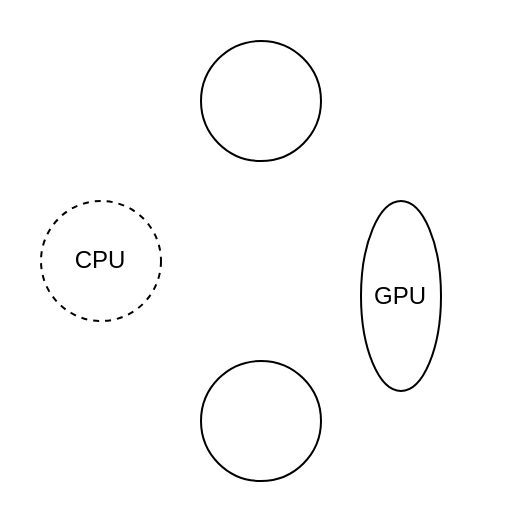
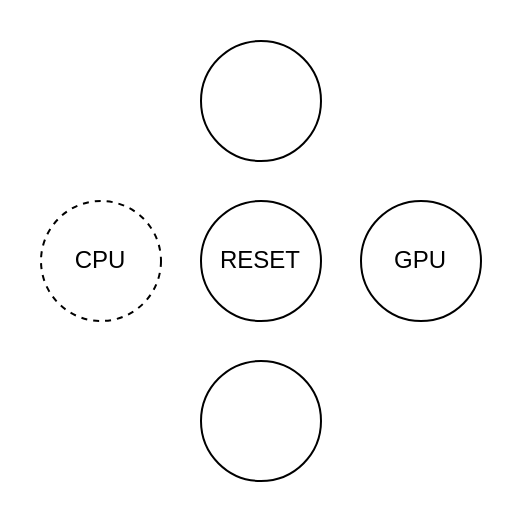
+ <mxCell id="4" value="RESET" style="ellipse;whiteSpace=wrap;html=1;aspect=fixed;" vertex="1" parent="1"><mxGeometry x="100" y="100" width="60" height="60" as="geometry" /></mxCell>
- <mxCell id="6" value="GPU" style="ellipse;whiteSpace=wrap;html=1;aspect=fixed;" vertex="1" parent="1"><mxGeometry x="180" y="100" width="40" height="95" as="geometry" /></mxCell>
+ <mxCell id="6" value="GPU" style="ellipse;whiteSpace=wrap;html=1;aspect=fixed;" vertex="1" parent="1"><mxGeometry x="180" y="100" width="60" height="60" as="geometry" /></mxCell>
